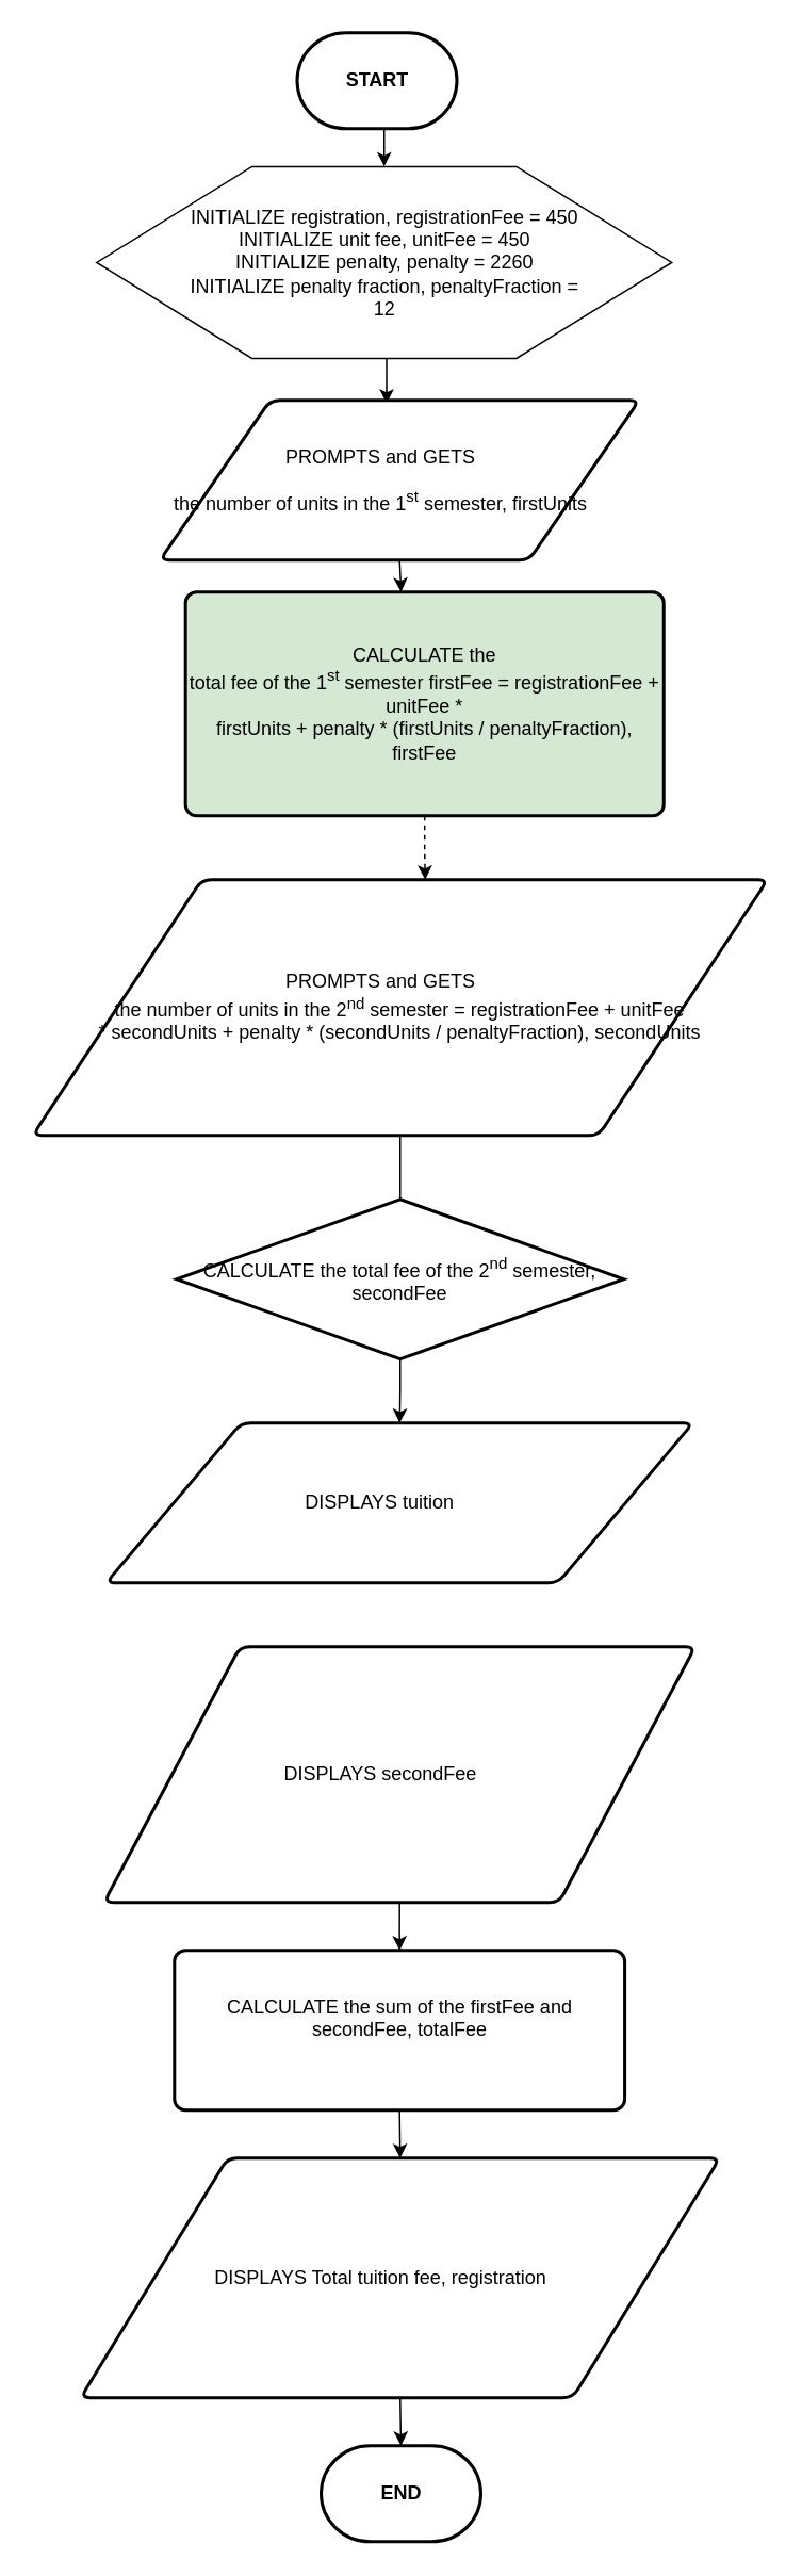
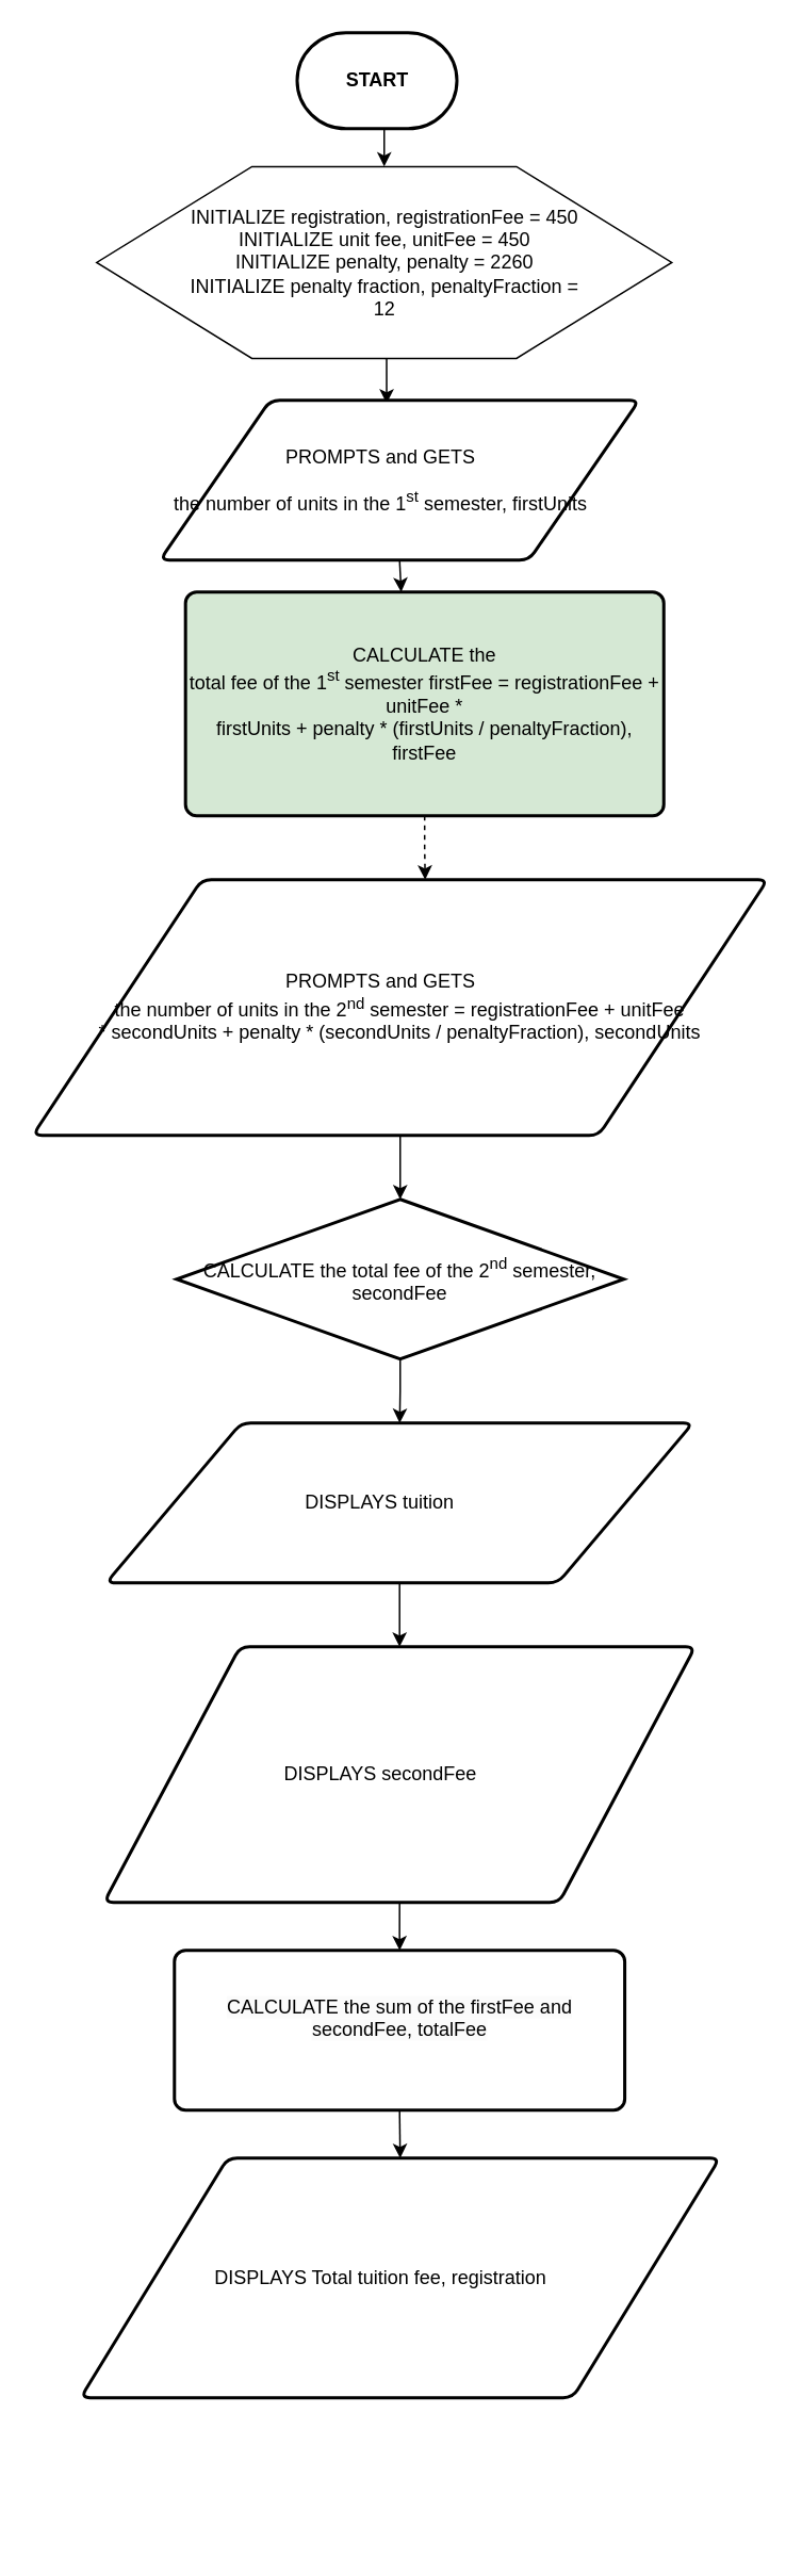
- <mxCell id="9" style="edgeStyle=orthogonalEdgeStyle;rounded=0;orthogonalLoop=1;jettySize=auto;html=1;exitX=0.5;exitY=1;exitDx=0;exitDy=0;endArrow=none;" edge="1" parent="1" source="10" target="21"><mxGeometry relative="1" as="geometry" /></mxCell>
+ <mxCell id="9" style="edgeStyle=orthogonalEdgeStyle;rounded=0;orthogonalLoop=1;jettySize=auto;html=1;exitX=0.5;exitY=1;exitDx=0;exitDy=0;" edge="1" parent="1" source="10" target="21"><mxGeometry relative="1" as="geometry" /></mxCell>
+ <mxCell id="11" style="edgeStyle=orthogonalEdgeStyle;rounded=0;orthogonalLoop=1;jettySize=auto;html=1;exitX=0.5;exitY=1;exitDx=0;exitDy=0;entryX=0.5;entryY=0;entryDx=0;entryDy=0;" edge="1" parent="1" source="12" target="14"><mxGeometry relative="1" as="geometry" /></mxCell>
- <mxCell id="15" style="edgeStyle=orthogonalEdgeStyle;rounded=0;orthogonalLoop=1;jettySize=auto;html=1;exitX=0.5;exitY=1;exitDx=0;exitDy=0;entryX=0.5;entryY=0;entryDx=0;entryDy=0;entryPerimeter=0;" edge="1" parent="1" source="16" target="4"><mxGeometry relative="1" as="geometry" /></mxCell>
- <mxCell id="4" value="&lt;b&gt;END&lt;/b&gt;" style="strokeWidth=2;html=1;shape=mxgraph.flowchart.terminator;whiteSpace=wrap;" vertex="1" parent="1"><mxGeometry x="200.5" y="1530" width="100" height="60" as="geometry" /></mxCell>
